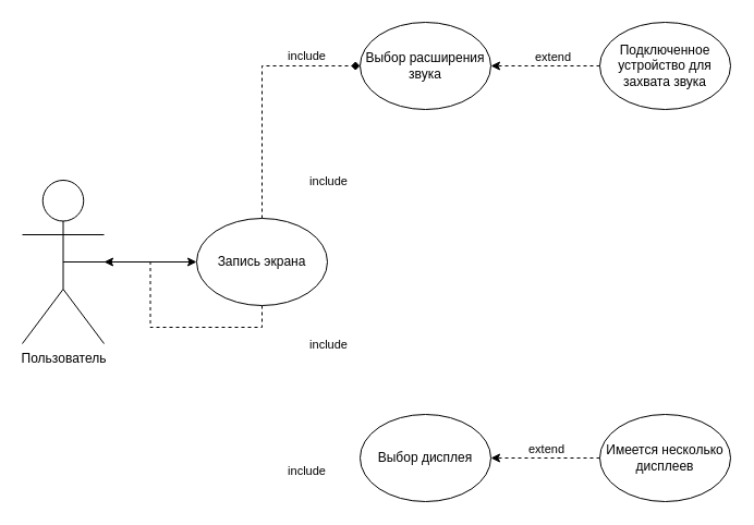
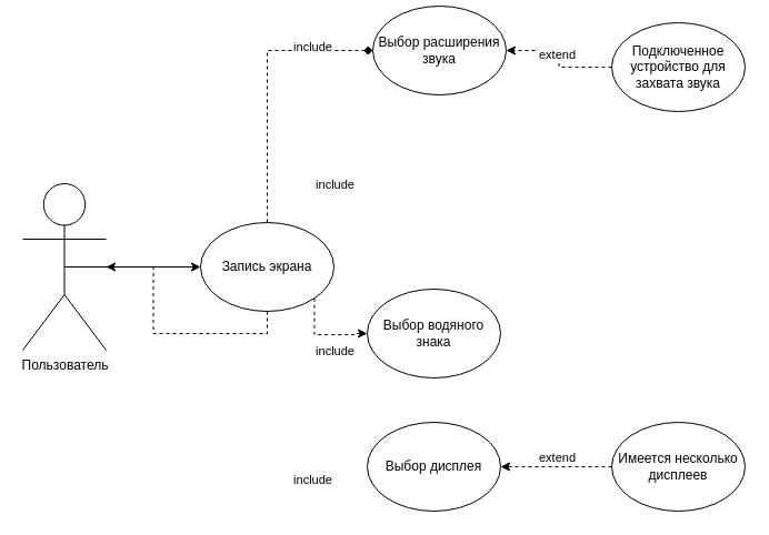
- <mxCell id="9" value="Выбор расширения звука" style="ellipse;whiteSpace=wrap;html=1;" parent="1" vertex="1"><mxGeometry x="330" y="20" width="120" height="80" as="geometry" /></mxCell>
+ <mxCell id="9" value="Выбор расширения звука" style="ellipse;whiteSpace=wrap;html=1;" parent="1" vertex="1"><mxGeometry x="335" y="5" width="120" height="80" as="geometry" /></mxCell>
+ <mxCell id="10" value="Выбор водяного знака" style="ellipse;whiteSpace=wrap;html=1;" parent="1" vertex="1"><mxGeometry x="330" y="260" width="120" height="80" as="geometry" /></mxCell>
+ <mxCell id="6" style="edgeStyle=orthogonalEdgeStyle;rounded=0;orthogonalLoop=1;jettySize=auto;html=1;exitX=1;exitY=1;exitDx=0;exitDy=0;entryX=0;entryY=0.5;entryDx=0;entryDy=0;dashed=1;" edge="1" parent="1" source="8" target="10"><mxGeometry relative="1" as="geometry"><Array as="points"><mxPoint x="282" y="301" /><mxPoint x="320" y="301" /><mxPoint x="320" y="300" /></Array></mxGeometry></mxCell>
